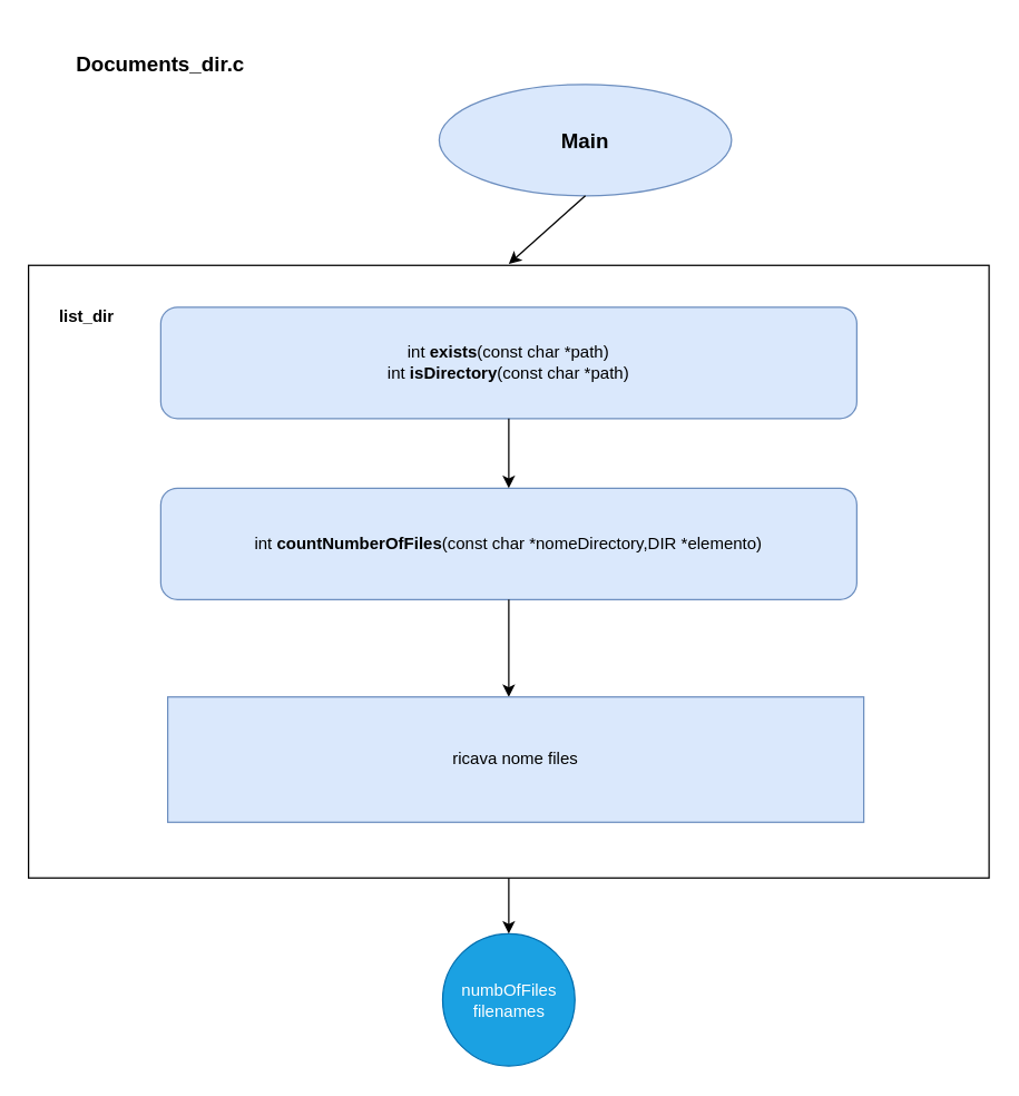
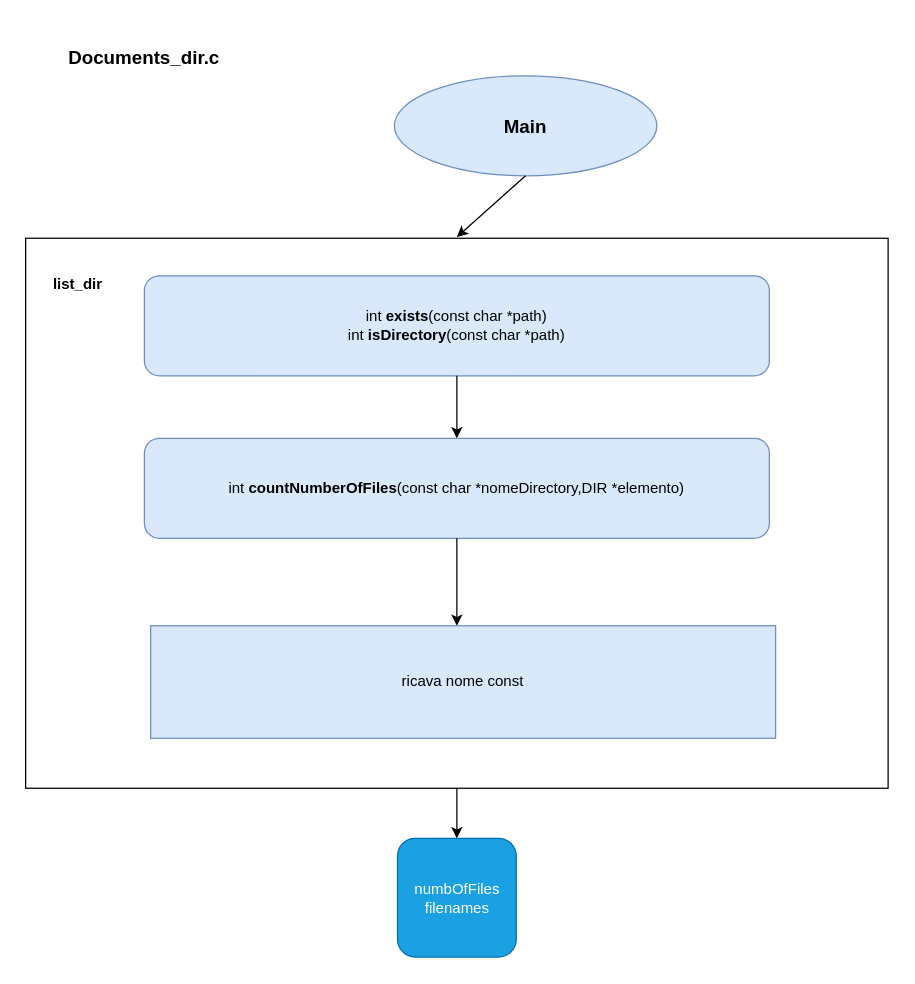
- <mxCell id="11" value="ricava nome files" style="rounded=0;whiteSpace=wrap;html=1;fillColor=#dae8fc;strokeColor=#6c8ebf;" vertex="1" parent="1"><mxGeometry x="120" y="500" width="500" height="90" as="geometry" /></mxCell>
+ <mxCell id="11" value="ricava nome const" style="rounded=0;whiteSpace=wrap;html=1;fillColor=#dae8fc;strokeColor=#6c8ebf;" vertex="1" parent="1"><mxGeometry x="120" y="500" width="500" height="90" as="geometry" /></mxCell>
- <mxCell id="12" value="numbOfFiles&lt;br&gt;filenames" style="ellipse;whiteSpace=wrap;html=1;aspect=fixed;fillColor=#1ba1e2;strokeColor=#006EAF;fontColor=#ffffff;" vertex="1" parent="1"><mxGeometry x="317.5" y="670" width="95" height="95" as="geometry" /></mxCell>
+ <mxCell id="12" value="numbOfFiles&lt;br&gt;filenames" style="whiteSpace=wrap;html=1;aspect=fixed;fillColor=#1ba1e2;strokeColor=#006EAF;fontColor=#ffffff;rounded=1;" vertex="1" parent="1"><mxGeometry x="317.5" y="670" width="95" height="95" as="geometry" /></mxCell>
